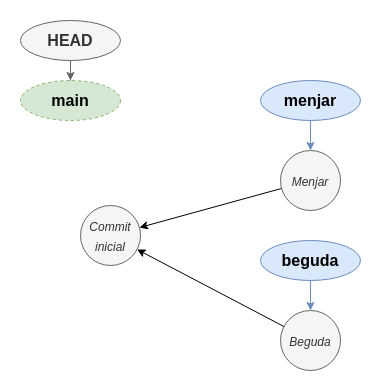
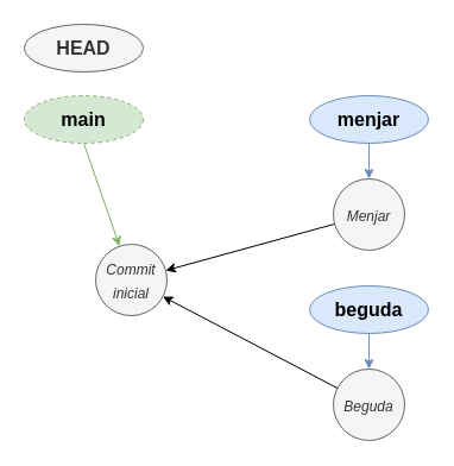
- <mxCell id="13" style="edgeStyle=orthogonalEdgeStyle;rounded=0;orthogonalLoop=1;jettySize=auto;html=1;exitX=0.5;exitY=1;exitDx=0;exitDy=0;fillColor=#f5f5f5;strokeColor=#666666;" edge="1" parent="1" source="14" target="12"><mxGeometry relative="1" as="geometry"><mxPoint x="246" y="75" as="targetPoint" /></mxGeometry></mxCell>
+ <mxCell id="11" style="rounded=0;orthogonalLoop=1;jettySize=auto;html=1;exitX=0.5;exitY=1;exitDx=0;exitDy=0;fillColor=#d5e8d4;strokeColor=#82b366;" edge="1" parent="1" source="12" target="2"><mxGeometry relative="1" as="geometry"><mxPoint x="545" y="150" as="targetPoint" /></mxGeometry></mxCell>
